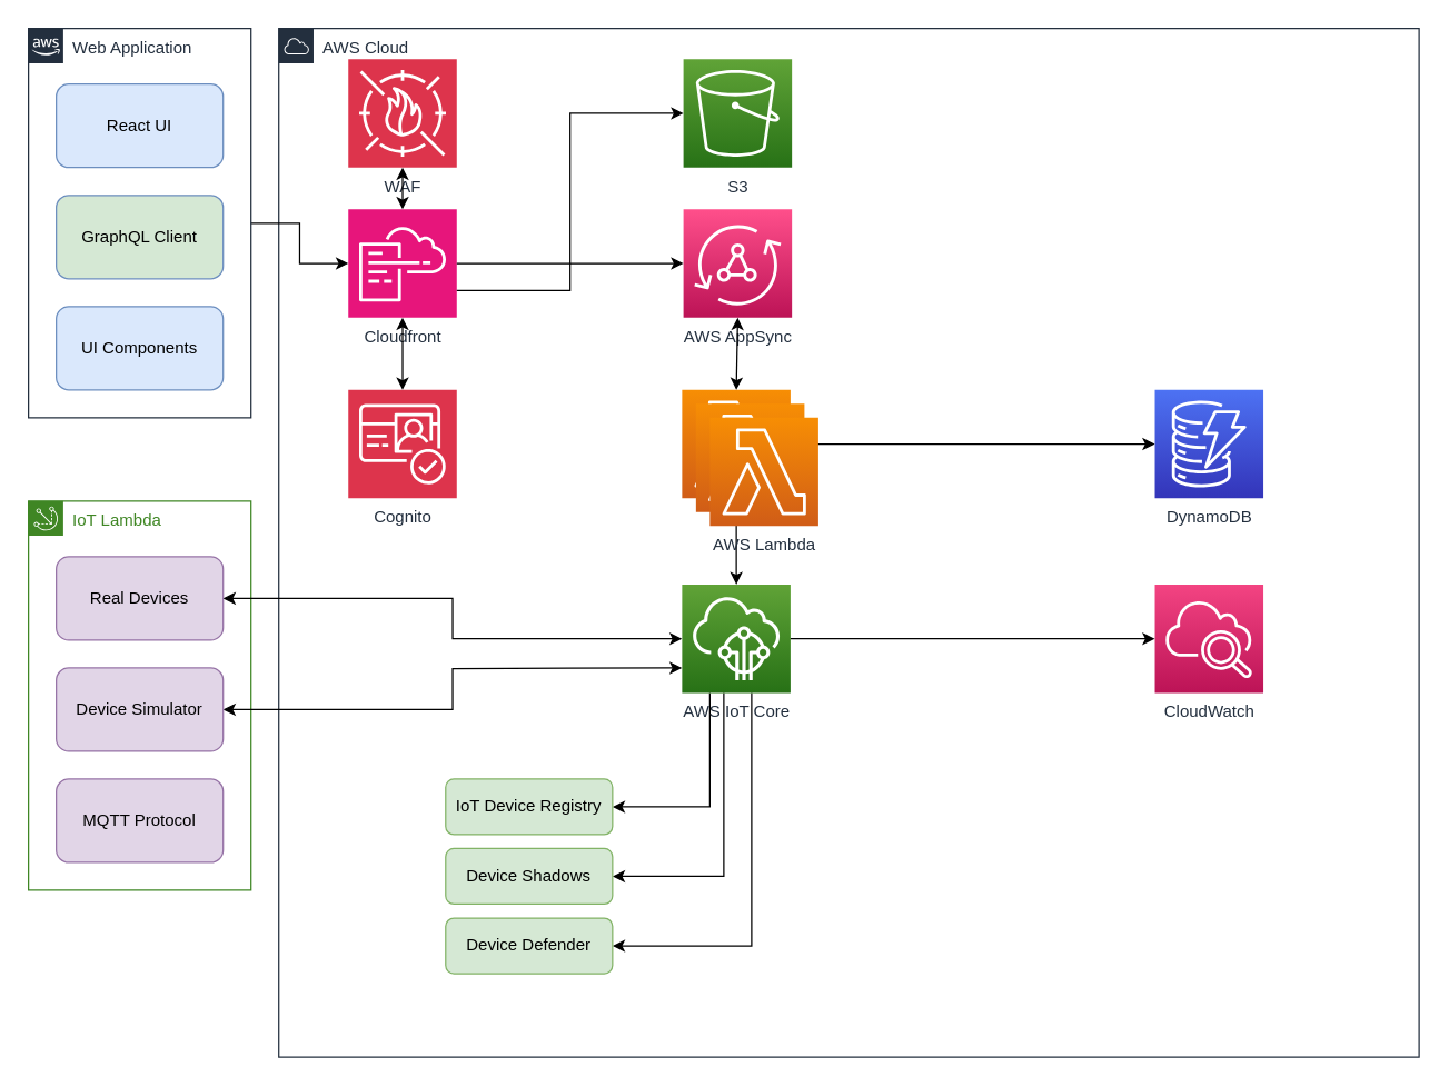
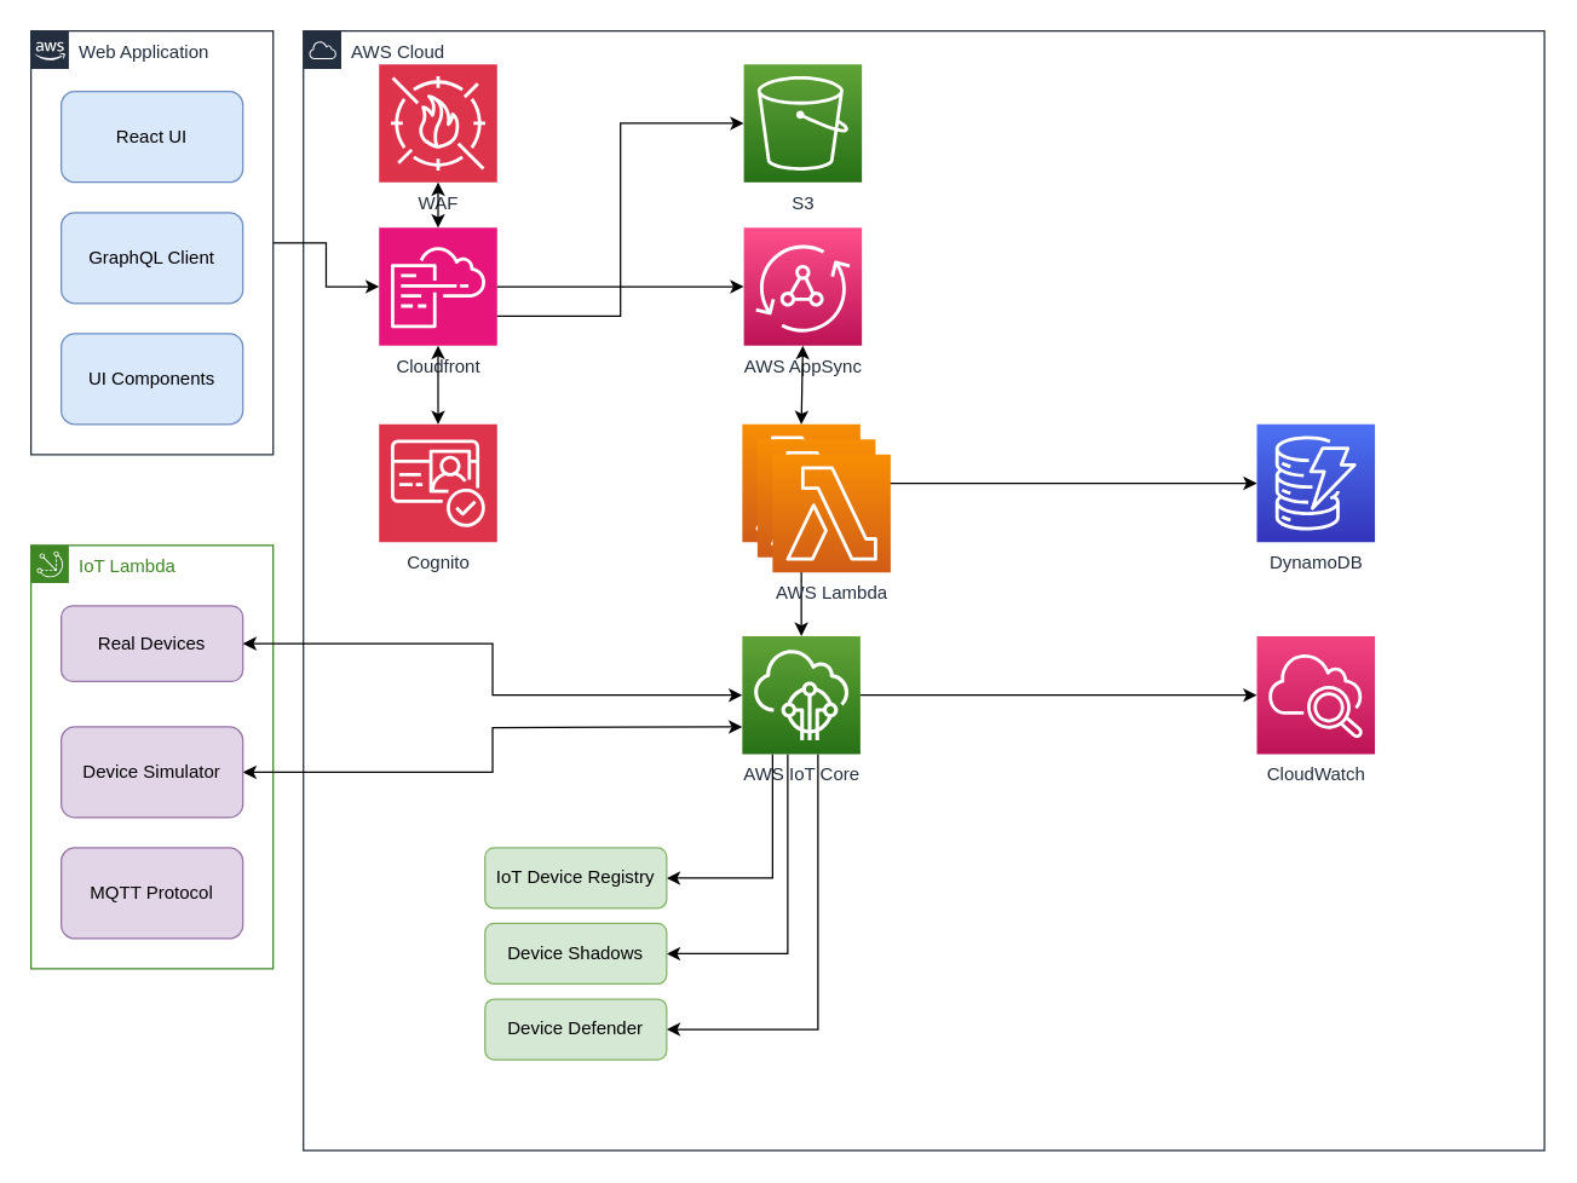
- <mxCell id="31" value="GraphQL Client" style="rounded=1;whiteSpace=wrap;html=1;fillColor=#d5e8d4;strokeColor=#6c8ebf;" parent="29" vertex="1"><mxGeometry x="20" y="120" width="120" height="60" as="geometry" /></mxCell>
+ <mxCell id="31" value="GraphQL Client" style="rounded=1;whiteSpace=wrap;html=1;fillColor=#dae8fc;strokeColor=#6c8ebf;" parent="29" vertex="1"><mxGeometry x="20" y="120" width="120" height="60" as="geometry" /></mxCell>
- <mxCell id="34" value="Real Devices" style="rounded=1;whiteSpace=wrap;html=1;fillColor=#e1d5e7;strokeColor=#9673a6;" parent="33" vertex="1"><mxGeometry x="20" y="40" width="120" height="60" as="geometry" /></mxCell>
+ <mxCell id="34" value="Real Devices" style="rounded=1;whiteSpace=wrap;html=1;fillColor=#e1d5e7;strokeColor=#9673a6;" parent="33" vertex="1"><mxGeometry x="20" y="40" width="120" height="50" as="geometry" /></mxCell>
